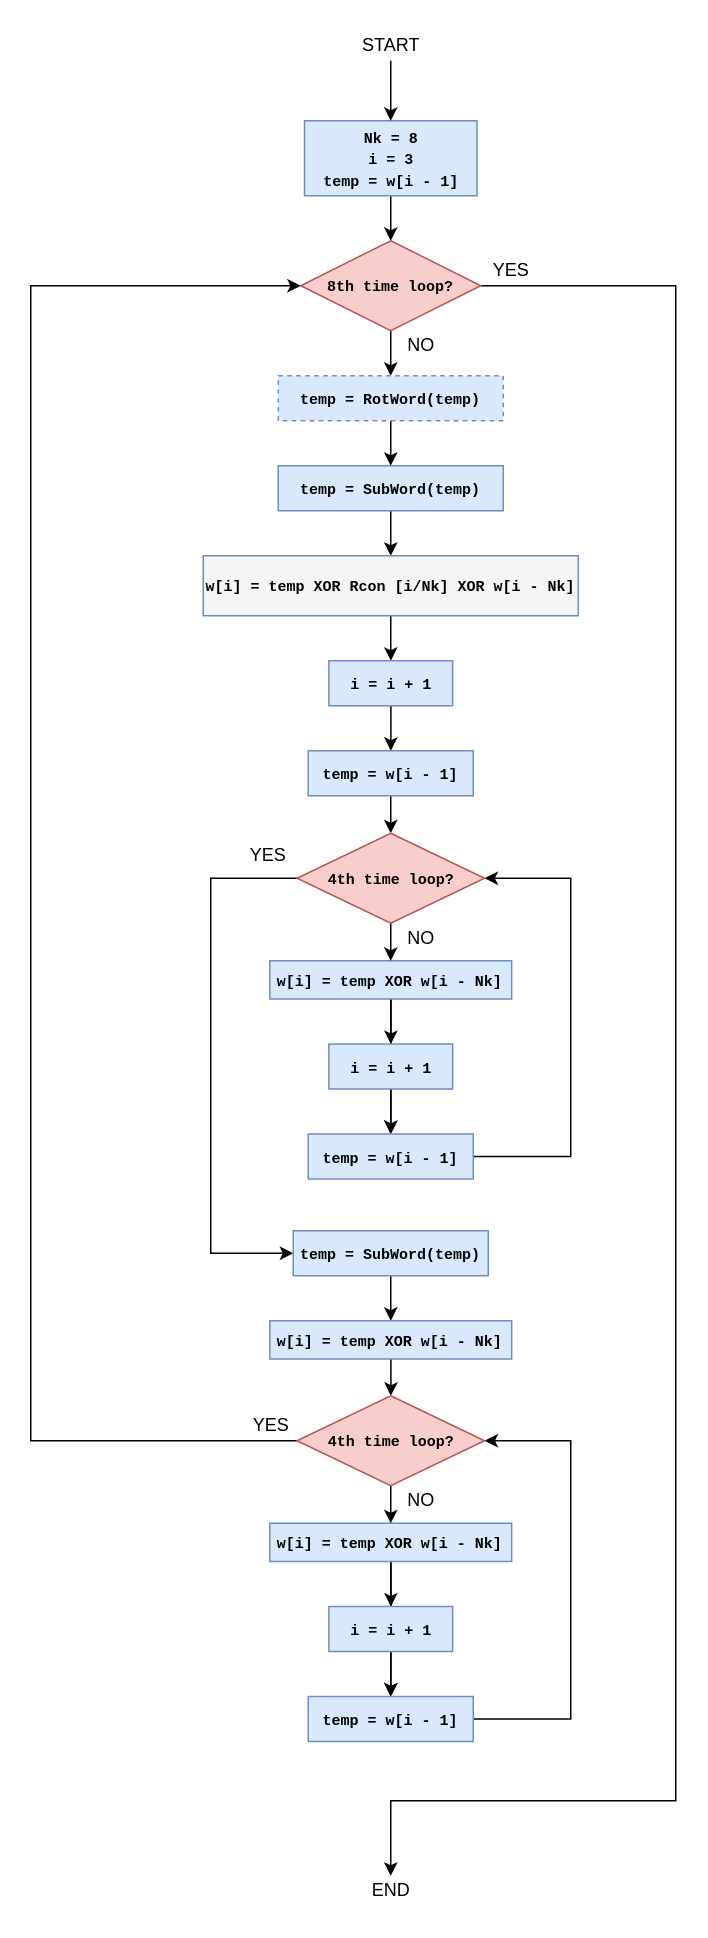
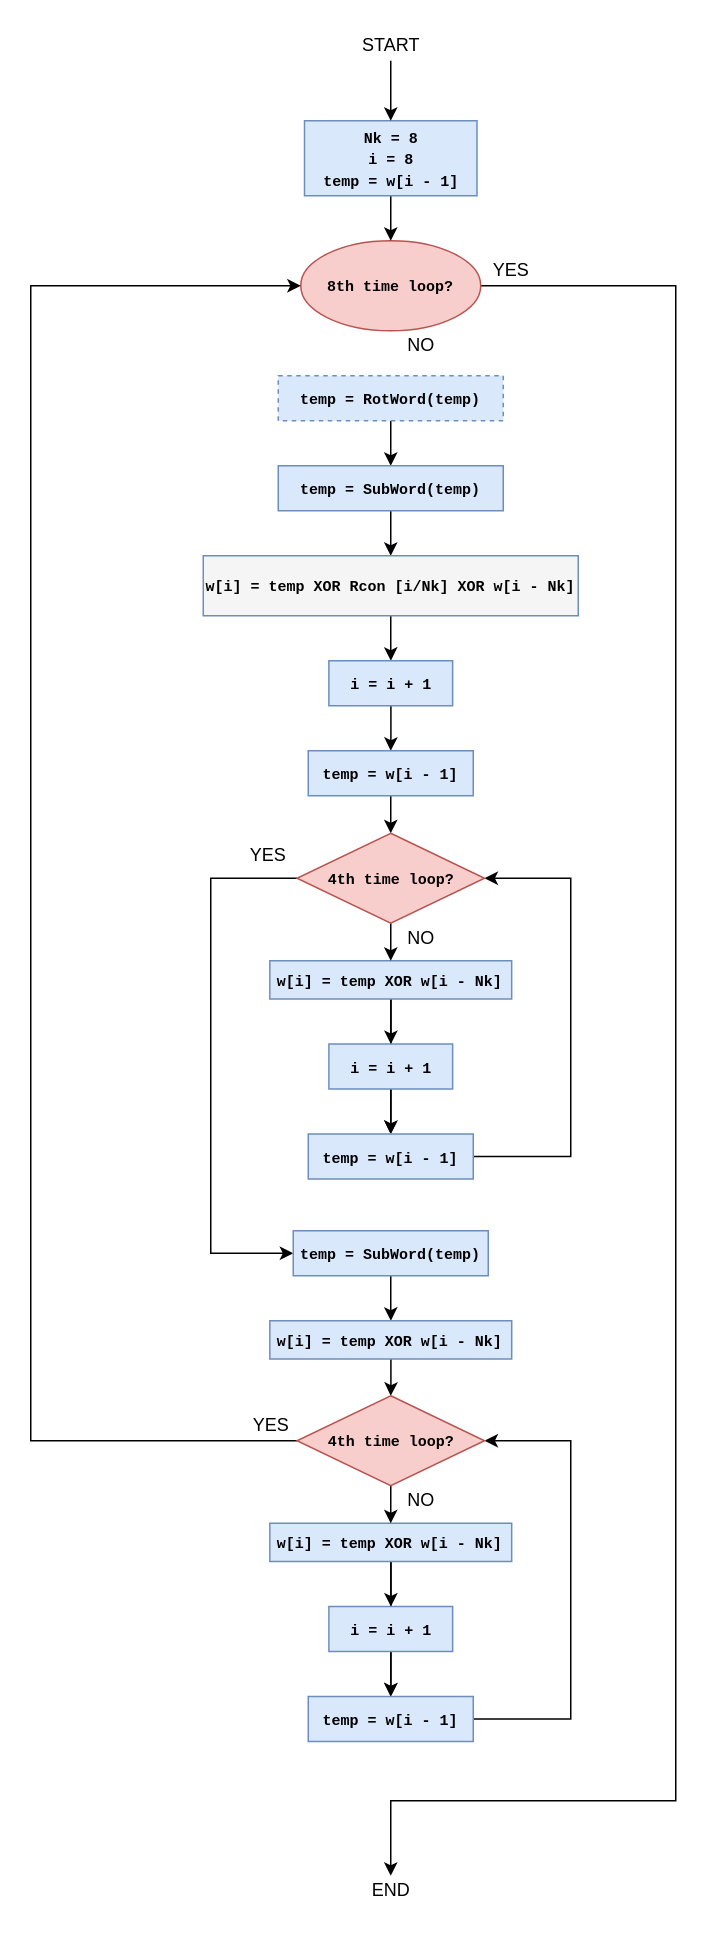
- <mxCell id="6" value="&lt;font style=&quot;font-size: 10px ; line-height: 100%&quot; face=&quot;Courier New&quot;&gt;&lt;b&gt;Nk = 8&lt;br&gt;i = 3&lt;br&gt;temp = w[i - 1]&lt;/b&gt;&lt;/font&gt;" style="rounded=0;whiteSpace=wrap;html=1;fillColor=#dae8fc;strokeColor=#6c8ebf;" vertex="1" parent="1"><mxGeometry x="202.5" y="80" width="115" height="50" as="geometry" /></mxCell>
+ <mxCell id="6" value="&lt;font style=&quot;font-size: 10px ; line-height: 100%&quot; face=&quot;Courier New&quot;&gt;&lt;b&gt;Nk = 8&lt;br&gt;i = 8&lt;br&gt;temp = w[i - 1]&lt;/b&gt;&lt;/font&gt;" style="rounded=0;whiteSpace=wrap;html=1;fillColor=#dae8fc;strokeColor=#6c8ebf;" vertex="1" parent="1"><mxGeometry x="202.5" y="80" width="115" height="50" as="geometry" /></mxCell>
- <mxCell id="4" value="&lt;font face=&quot;Courier New&quot; style=&quot;font-size: 10px&quot;&gt;&lt;b&gt;8th time loop?&lt;/b&gt;&lt;/font&gt;" style="rhombus;whiteSpace=wrap;html=1;fillColor=#f8cecc;strokeColor=#b85450;" vertex="1" parent="1"><mxGeometry x="200" y="160" width="120" height="60" as="geometry" /></mxCell>
+ <mxCell id="4" value="&lt;font face=&quot;Courier New&quot; style=&quot;font-size: 10px&quot;&gt;&lt;b&gt;8th time loop?&lt;/b&gt;&lt;/font&gt;" style="ellipse;whiteSpace=wrap;html=1;fillColor=#f8cecc;strokeColor=#b85450;" vertex="1" parent="1"><mxGeometry x="200" y="160" width="120" height="60" as="geometry" /></mxCell>
- <mxCell id="2" value="" style="edgeStyle=orthogonalEdgeStyle;rounded=0;orthogonalLoop=1;jettySize=auto;html=1;" edge="1" parent="1" source="4" target="8"><mxGeometry relative="1" as="geometry" /></mxCell>
